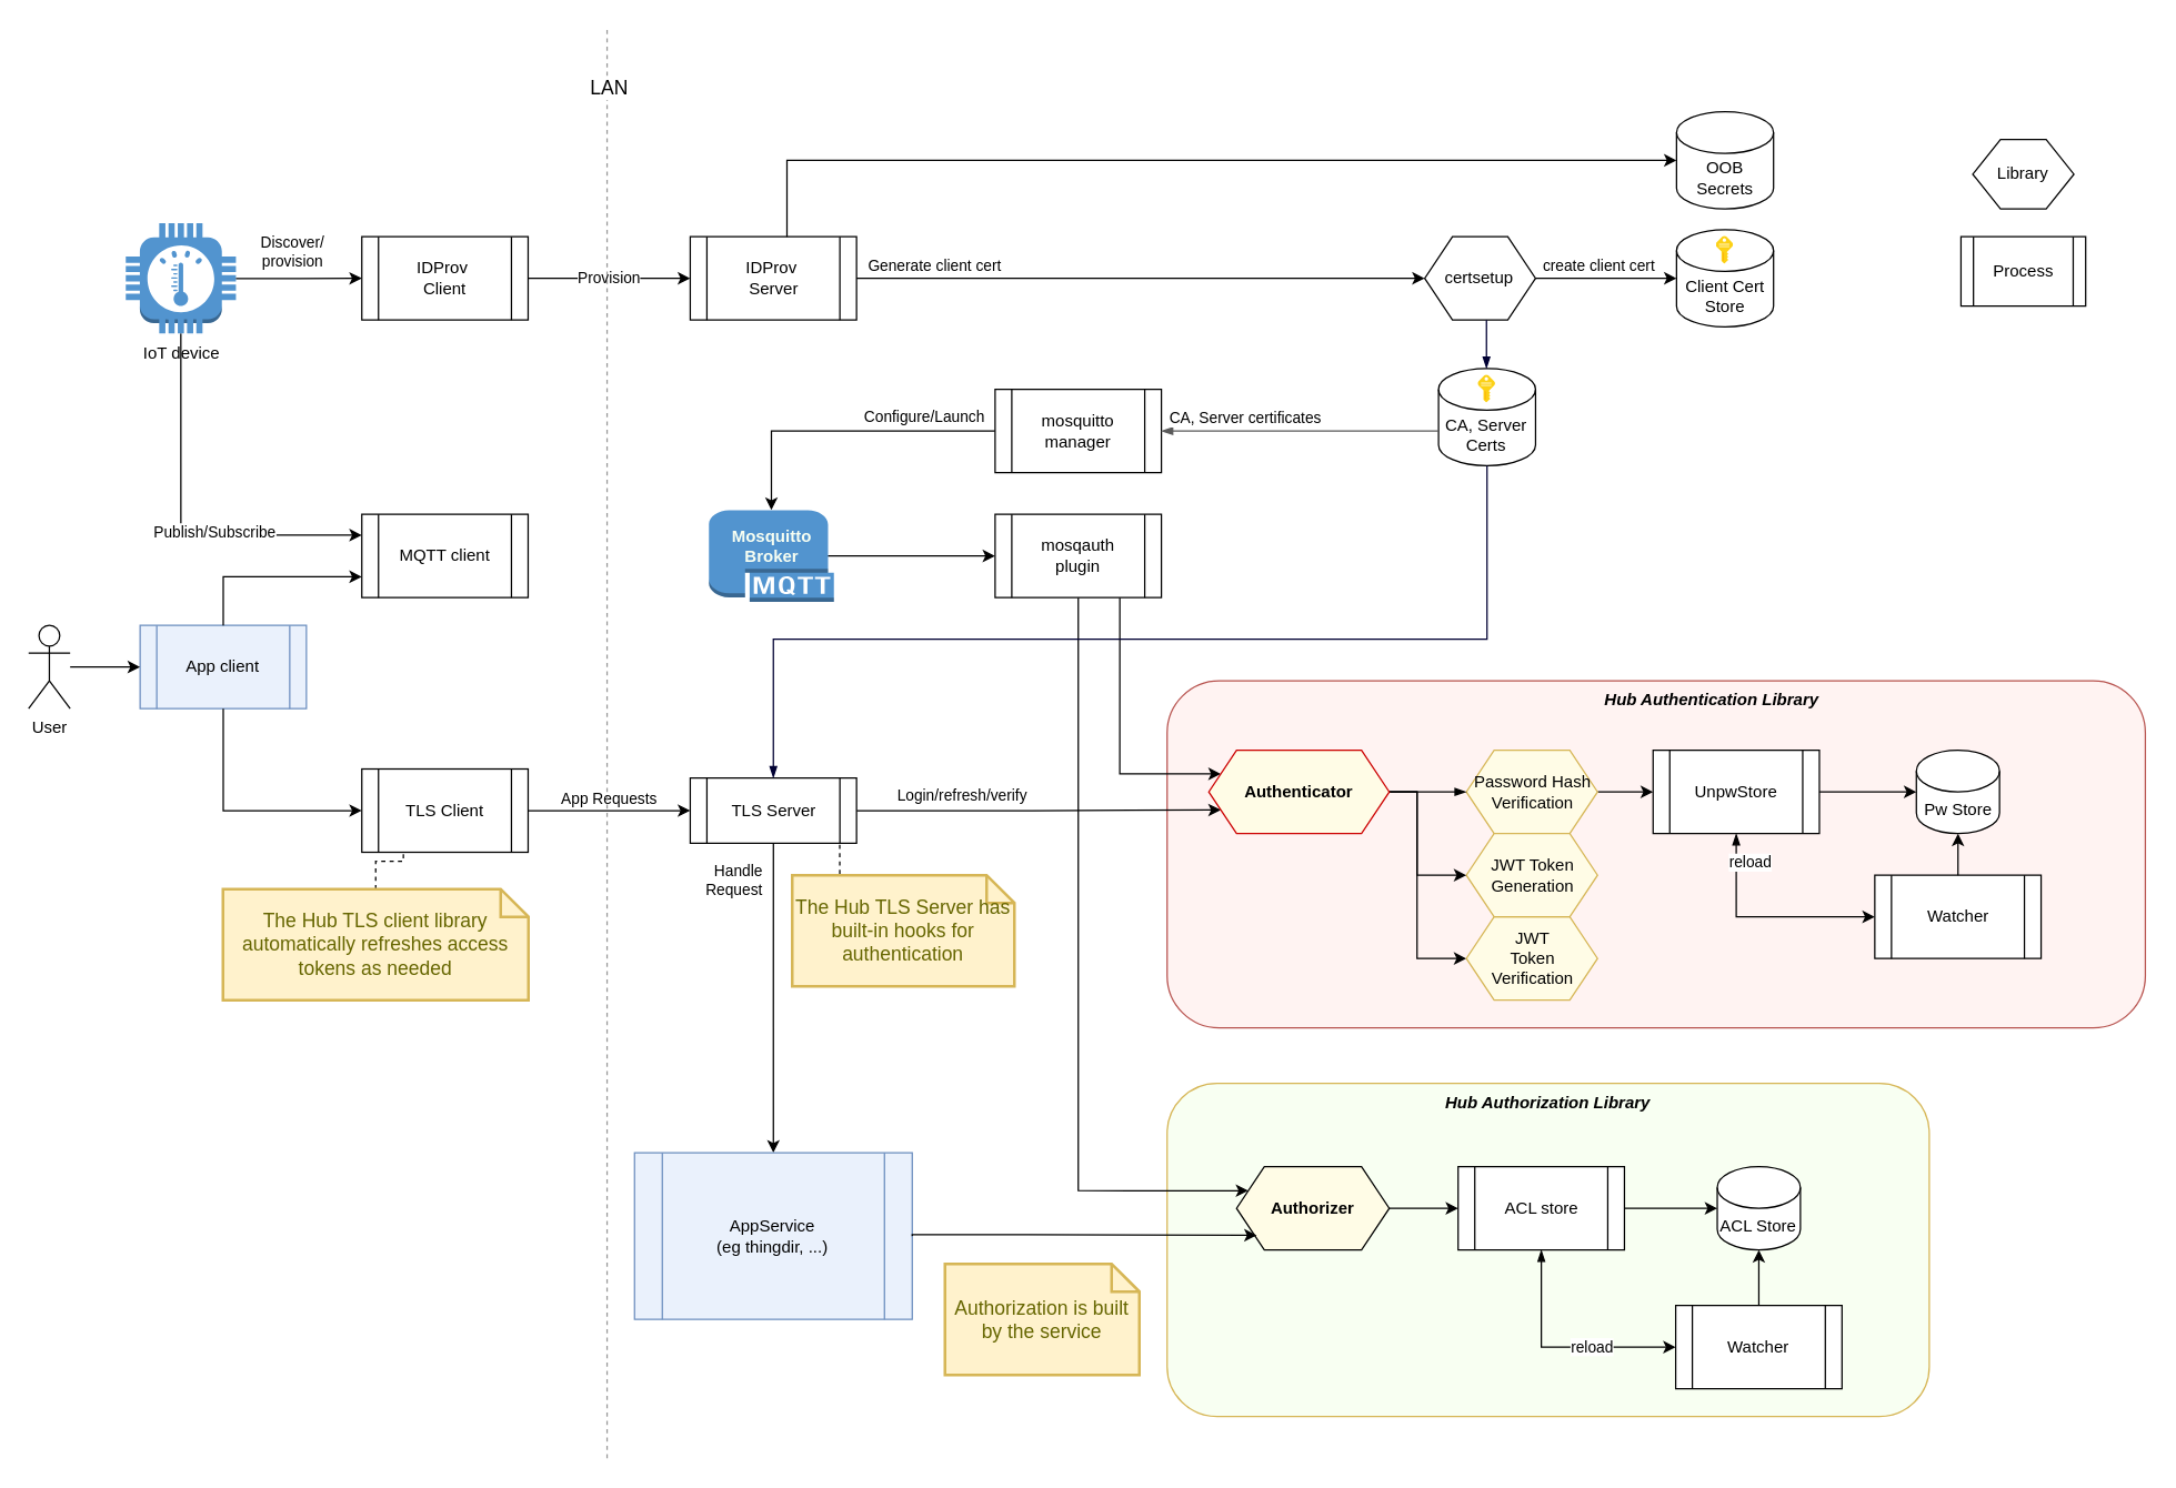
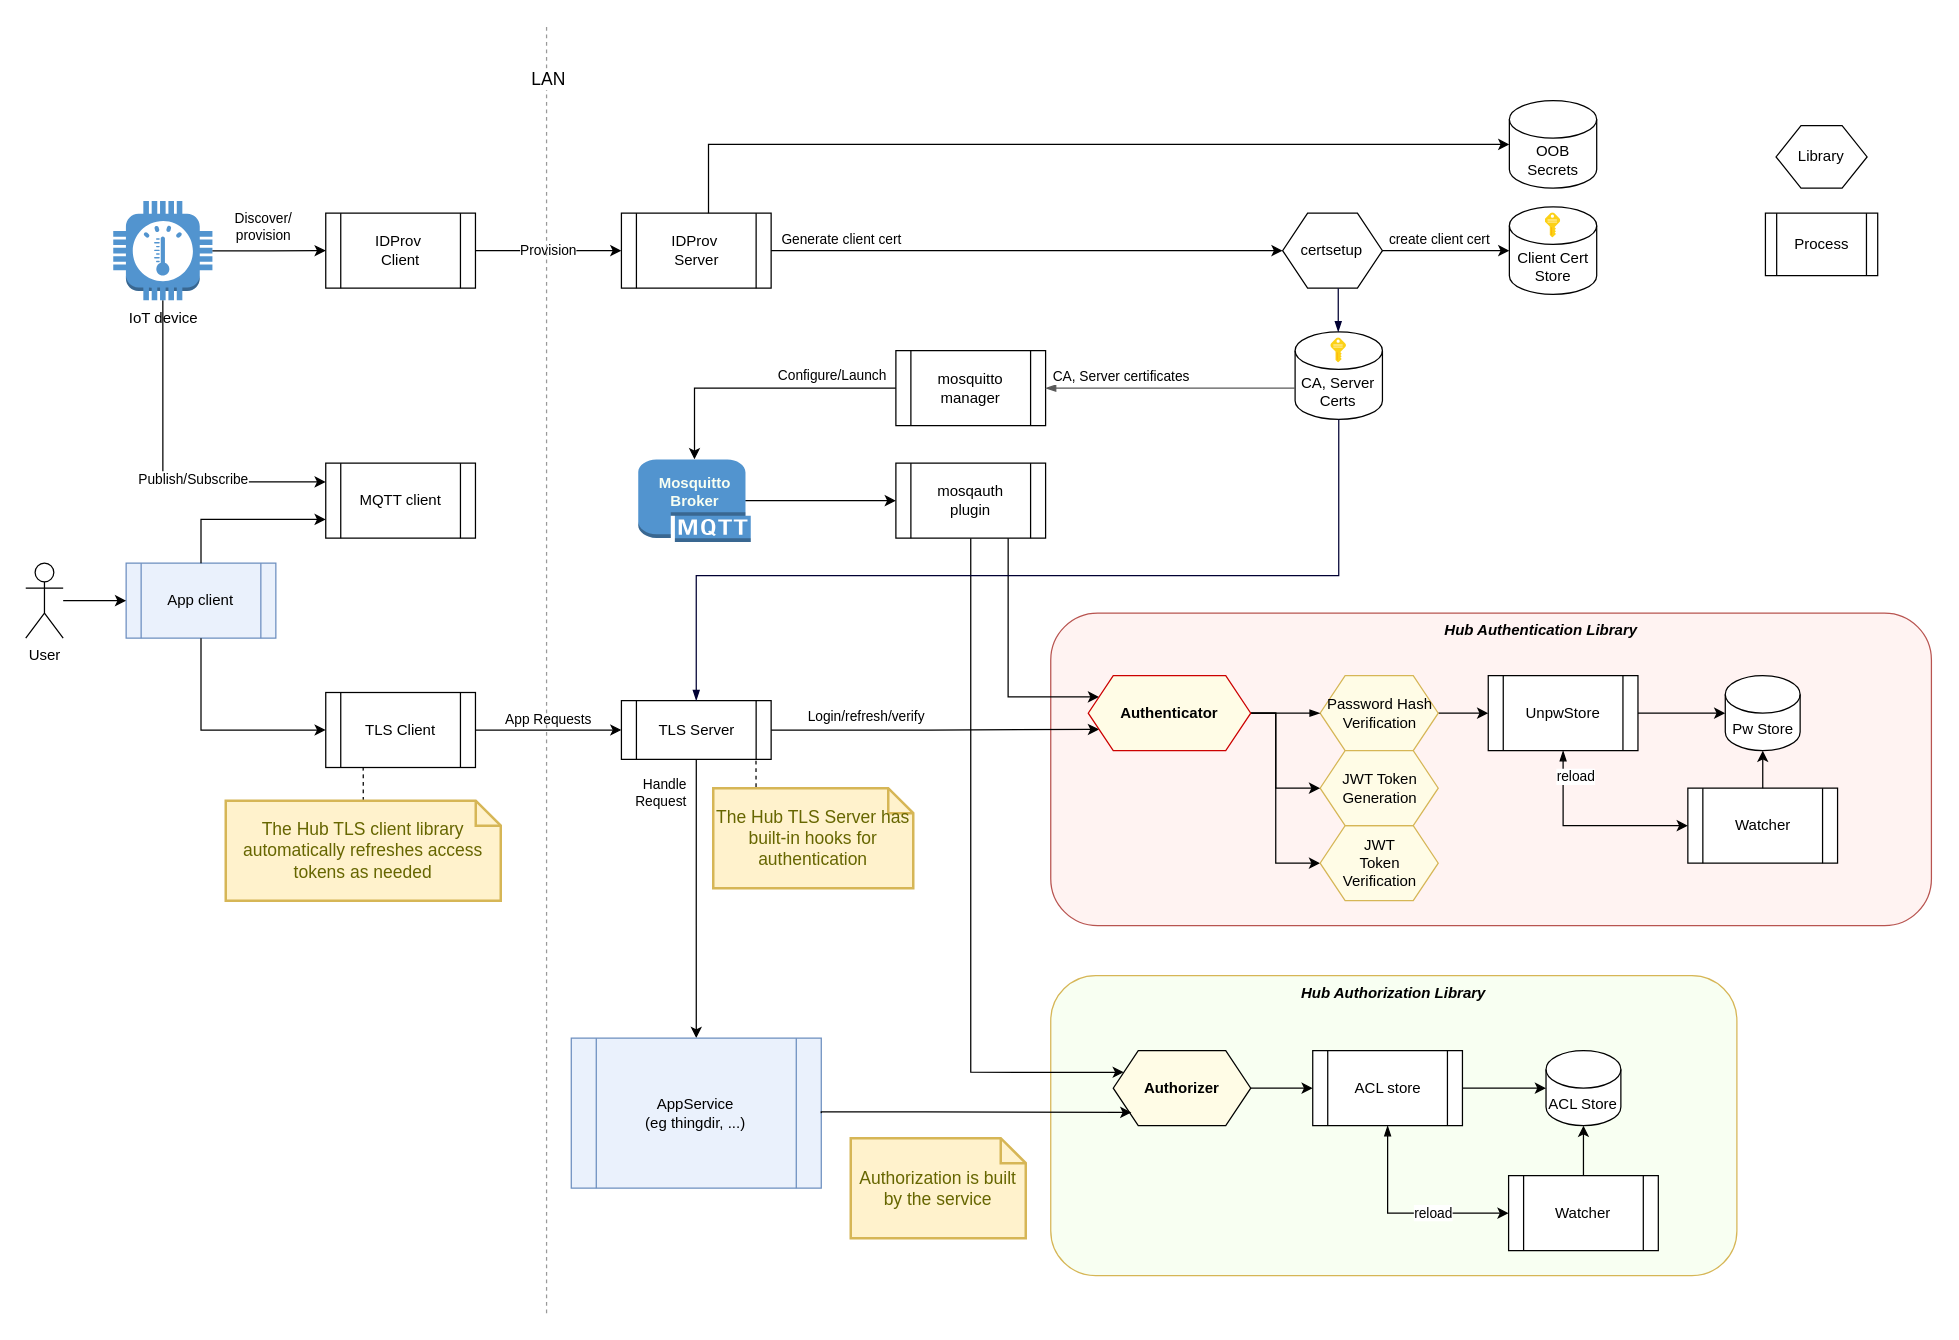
- <mxCell id="76" value="The Hub TLS client library automatically refreshes access tokens as needed" style="shape=note;strokeWidth=2;fontSize=14;size=20;whiteSpace=wrap;html=1;fillColor=#fff2cc;strokeColor=#d6b656;fontColor=#666600;" vertex="1" parent="1"><mxGeometry x="160" y="640" width="220" height="80" as="geometry" /></mxCell>
+ <mxCell id="76" value="The Hub TLS client library automatically refreshes access tokens as needed" style="shape=note;strokeWidth=2;fontSize=14;size=20;whiteSpace=wrap;html=1;fillColor=#fff2cc;strokeColor=#d6b656;fontColor=#666600;" vertex="1" parent="1"><mxGeometry x="180" y="640" width="220" height="80" as="geometry" /></mxCell>
